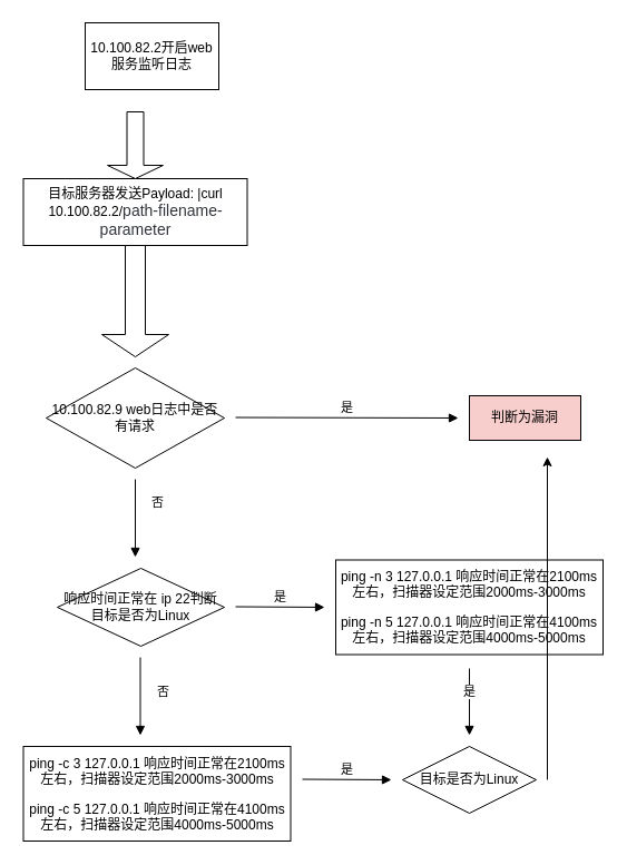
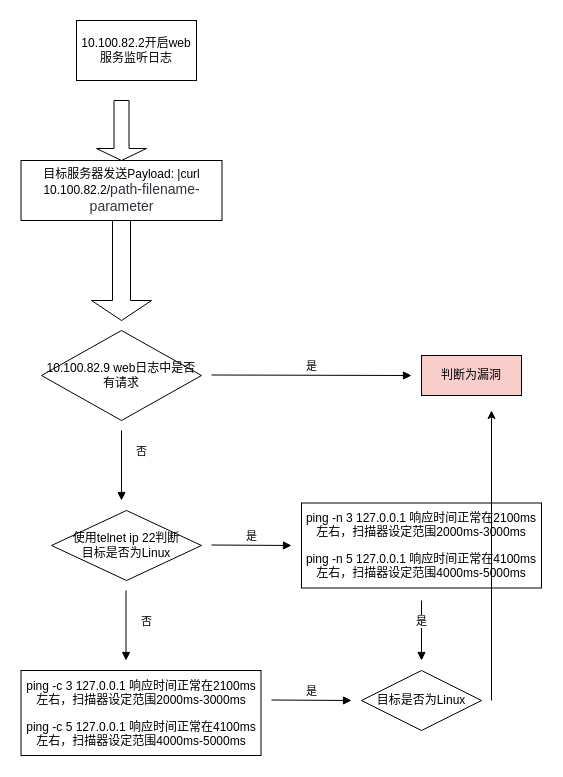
- <mxCell id="9" value="响应时间正常在 ip 22判断&lt;br&gt;目标是否为Linux" style="shape=rhombus;perimeter=rhombusPerimeter;whiteSpace=wrap;html=1;align=center;" vertex="1" parent="1"><mxGeometry x="51" y="510" width="150" height="70" as="geometry" /></mxCell>
+ <mxCell id="9" value="使用telnet ip 22判断&lt;br&gt;目标是否为Linux" style="shape=rhombus;perimeter=rhombusPerimeter;whiteSpace=wrap;html=1;align=center;" vertex="1" parent="1"><mxGeometry x="51" y="510" width="150" height="70" as="geometry" /></mxCell>
